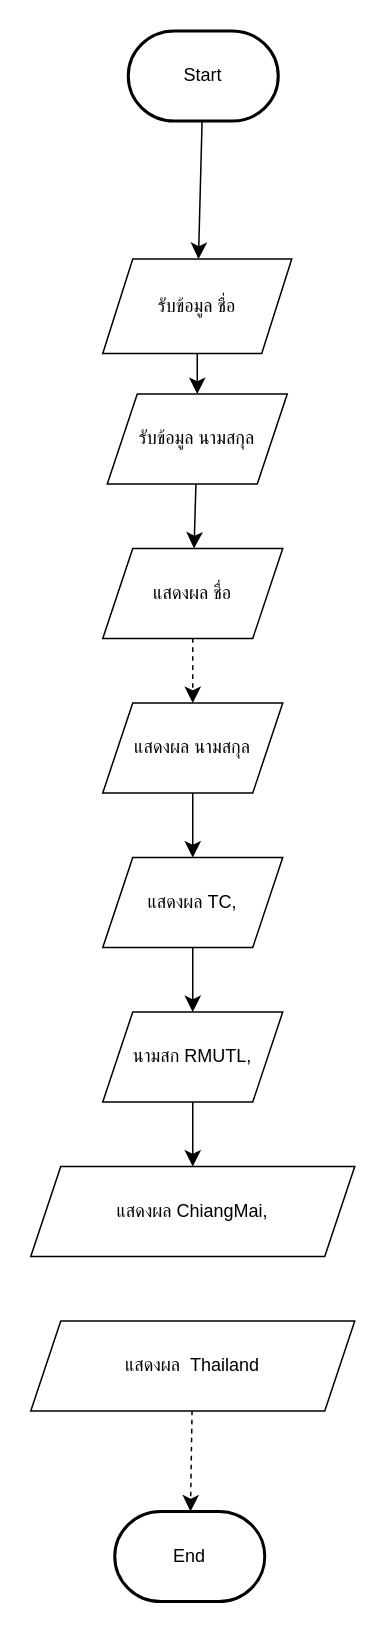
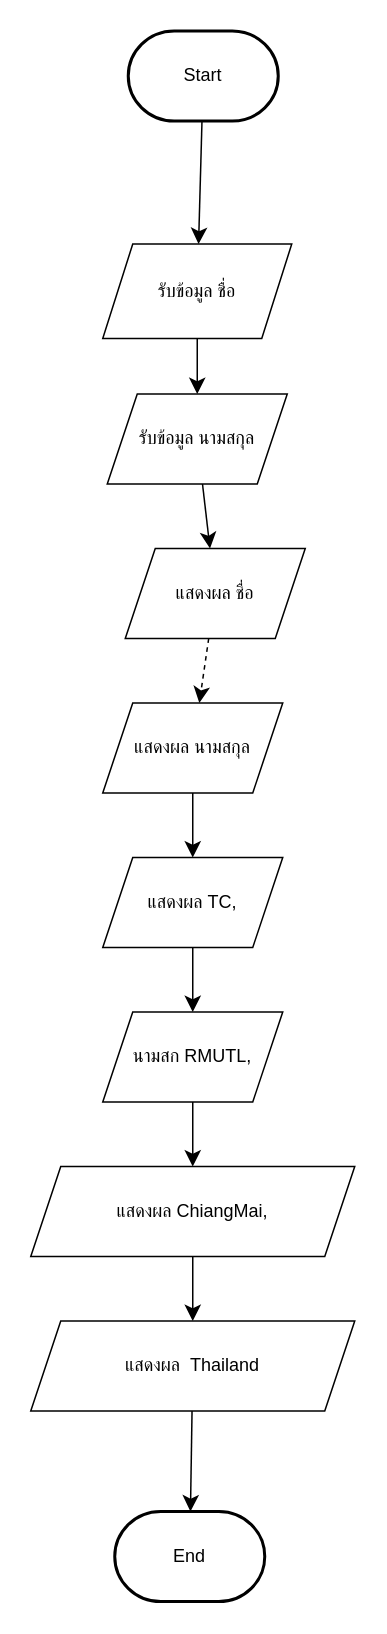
- <mxCell id="3" value="รับข้อมูล ชื่อ" style="shape=parallelogram;perimeter=parallelogramPerimeter;whiteSpace=wrap;html=1;fixedSize=1;rounded=1;arcSize=0;" vertex="1" parent="1"><mxGeometry x="68" y="172" width="126" height="63" as="geometry" /></mxCell>
+ <mxCell id="3" value="รับข้อมูล ชื่อ" style="shape=parallelogram;perimeter=parallelogramPerimeter;whiteSpace=wrap;html=1;fixedSize=1;rounded=1;arcSize=0;" vertex="1" parent="1"><mxGeometry x="68" y="162" width="126" height="63" as="geometry" /></mxCell>
- <mxCell id="7" value="แสดงผล ชื่อ" style="shape=parallelogram;perimeter=parallelogramPerimeter;whiteSpace=wrap;html=1;fixedSize=1;rounded=1;arcSize=0;" vertex="1" parent="1"><mxGeometry x="68" y="365" width="120" height="60" as="geometry" /></mxCell>
+ <mxCell id="7" value="แสดงผล ชื่อ" style="shape=parallelogram;perimeter=parallelogramPerimeter;whiteSpace=wrap;html=1;fixedSize=1;rounded=1;arcSize=0;" vertex="1" parent="1"><mxGeometry x="83" y="365" width="120" height="60" as="geometry" /></mxCell>
+ <mxCell id="14" value="" style="edgeStyle=none;curved=1;rounded=0;orthogonalLoop=1;jettySize=auto;html=1;fontSize=12;startSize=8;endSize=8;" edge="1" parent="1" source="15" target="17"><mxGeometry relative="1" as="geometry" /></mxCell>
- <mxCell id="16" value="" style="edgeStyle=none;curved=1;rounded=0;orthogonalLoop=1;jettySize=auto;html=1;fontSize=12;startSize=8;endSize=8;dashed=1;" edge="1" parent="1" source="17" target="20"><mxGeometry relative="1" as="geometry" /></mxCell>
+ <mxCell id="16" value="" style="edgeStyle=none;curved=1;rounded=0;orthogonalLoop=1;jettySize=auto;html=1;fontSize=12;startSize=8;endSize=8;" edge="1" parent="1" source="17" target="20"><mxGeometry relative="1" as="geometry" /></mxCell>
